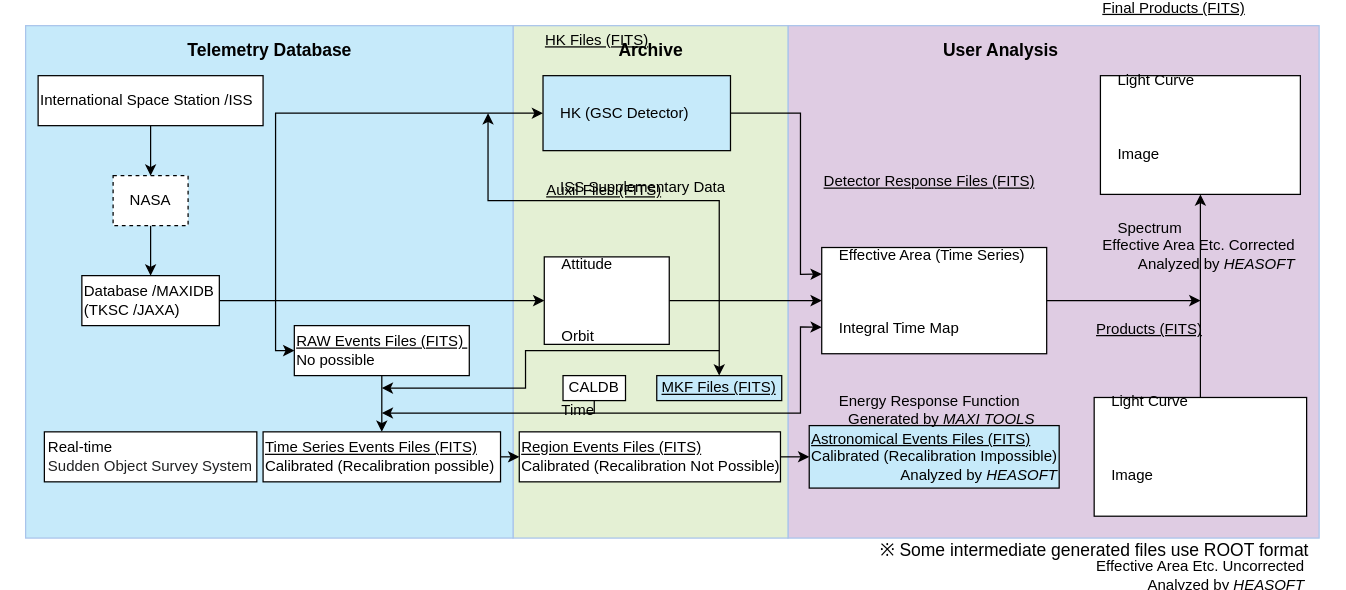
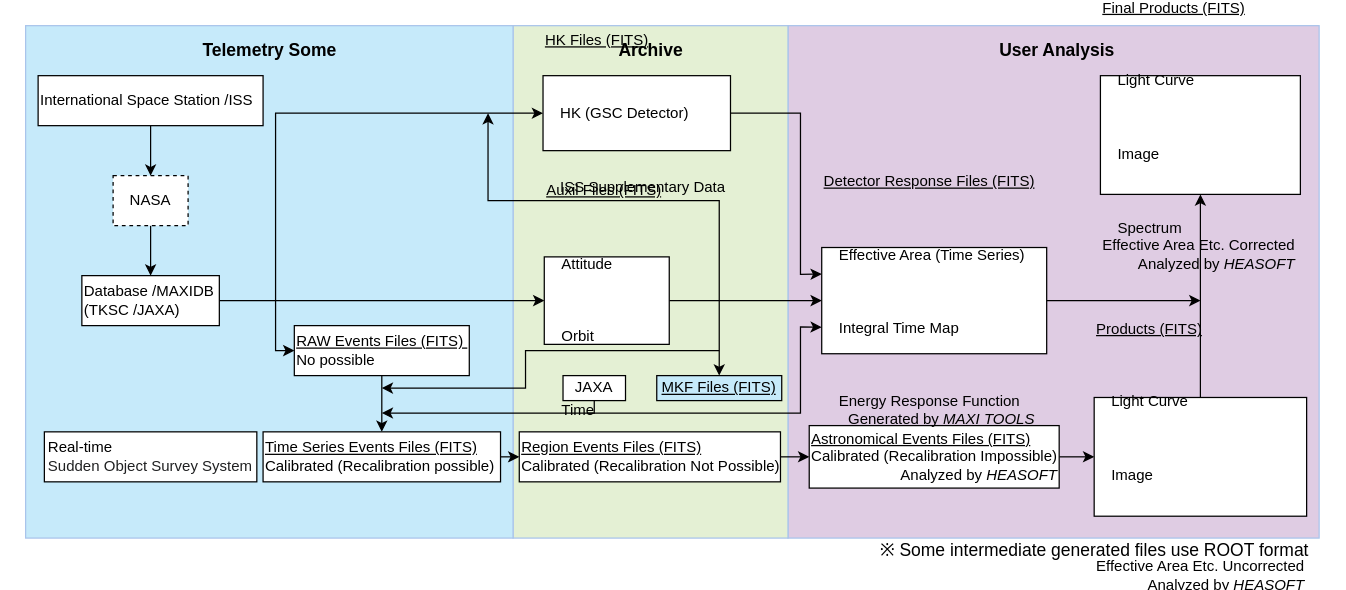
- <mxCell id="38" value="&lt;b&gt;&lt;font style=&quot;font-size: 14px&quot;&gt;Telemetry Database&lt;/font&gt;&lt;/b&gt;" style="text;html=1;align=center;verticalAlign=middle;resizable=0;points=[];autosize=1;" parent="1" vertex="1"><mxGeometry x="140" y="30" width="150" height="20" as="geometry" /></mxCell>
+ <mxCell id="38" value="&lt;b&gt;&lt;font style=&quot;font-size: 14px&quot;&gt;Telemetry Some&lt;/font&gt;&lt;/b&gt;" style="text;html=1;align=center;verticalAlign=middle;resizable=0;points=[];autosize=1;" parent="1" vertex="1"><mxGeometry x="140" y="30" width="150" height="20" as="geometry" /></mxCell>
- <mxCell id="40" value="&lt;b&gt;&lt;font style=&quot;font-size: 14px&quot;&gt;User Analysis&lt;/font&gt;&lt;/b&gt;" style="text;html=1;align=center;verticalAlign=middle;resizable=0;points=[];autosize=1;" parent="1" vertex="1"><mxGeometry x="745" y="30" width="110" height="20" as="geometry" /></mxCell>
+ <mxCell id="40" value="&lt;b&gt;&lt;font style=&quot;font-size: 14px&quot;&gt;User Analysis&lt;/font&gt;&lt;/b&gt;" style="text;html=1;align=center;verticalAlign=middle;resizable=0;points=[];autosize=1;" parent="1" vertex="1"><mxGeometry x="790" y="30" width="110" height="20" as="geometry" /></mxCell>
- <mxCell id="17" value="&lt;u&gt;HK Files (FITS)&lt;/u&gt;&lt;br&gt;&lt;img src=&quot;https://en.wikipedia.org/api/rest_v1/media/math/render/svg/455831d58fa08f311b934d324adcff89a868b4e4&quot; class=&quot;mwe-math-fallback-image-inline&quot; alt=&quot;{\displaystyle \square }&quot; style=&quot;border: 0px ; vertical-align: -0.338ex ; display: inline-block ; font-family: sans-serif ; font-size: 12.7px ; background-color: rgb(255 , 255 , 255) ; width: 1.808ex ; height: 2.176ex&quot;&gt;HK (GSC Detector)&lt;br&gt;&lt;img src=&quot;https://en.wikipedia.org/api/rest_v1/media/math/render/svg/455831d58fa08f311b934d324adcff89a868b4e4&quot; class=&quot;mwe-math-fallback-image-inline&quot; alt=&quot;{\displaystyle \square }&quot; style=&quot;border: 0px ; vertical-align: -0.338ex ; display: inline-block ; font-family: sans-serif ; font-size: 12.7px ; background-color: rgb(255 , 255 , 255) ; width: 1.808ex ; height: 2.176ex&quot;&gt;ISS&amp;nbsp;Supplementary Data" style="rounded=0;whiteSpace=wrap;html=1;align=left;fillColor=#c6eafa;" parent="1" vertex="1"><mxGeometry x="434" y="60" width="150" height="60" as="geometry" /></mxCell>
+ <mxCell id="17" value="&lt;u&gt;HK Files (FITS)&lt;/u&gt;&lt;br&gt;&lt;img src=&quot;https://en.wikipedia.org/api/rest_v1/media/math/render/svg/455831d58fa08f311b934d324adcff89a868b4e4&quot; class=&quot;mwe-math-fallback-image-inline&quot; alt=&quot;{\displaystyle \square }&quot; style=&quot;border: 0px ; vertical-align: -0.338ex ; display: inline-block ; font-family: sans-serif ; font-size: 12.7px ; background-color: rgb(255 , 255 , 255) ; width: 1.808ex ; height: 2.176ex&quot;&gt;HK (GSC Detector)&lt;br&gt;&lt;img src=&quot;https://en.wikipedia.org/api/rest_v1/media/math/render/svg/455831d58fa08f311b934d324adcff89a868b4e4&quot; class=&quot;mwe-math-fallback-image-inline&quot; alt=&quot;{\displaystyle \square }&quot; style=&quot;border: 0px ; vertical-align: -0.338ex ; display: inline-block ; font-family: sans-serif ; font-size: 12.7px ; background-color: rgb(255 , 255 , 255) ; width: 1.808ex ; height: 2.176ex&quot;&gt;ISS&amp;nbsp;Supplementary Data" style="rounded=0;whiteSpace=wrap;html=1;align=left;" parent="1" vertex="1"><mxGeometry x="434" y="60" width="150" height="60" as="geometry" /></mxCell>
- <mxCell id="20" value="CALDB" style="rounded=0;whiteSpace=wrap;html=1;" parent="1" vertex="1"><mxGeometry x="450" y="300" width="50" height="20" as="geometry" /></mxCell>
+ <mxCell id="20" value="JAXA" style="rounded=0;whiteSpace=wrap;html=1;" parent="1" vertex="1"><mxGeometry x="450" y="300" width="50" height="20" as="geometry" /></mxCell>
- <mxCell id="25" value="&lt;u&gt;Astronomical Events Files (FITS)&lt;/u&gt;&lt;br&gt;Calibrated (Recalibration Impossible)&lt;br&gt;&lt;div style=&quot;text-align: right&quot;&gt;&lt;span&gt;Analyzed by &lt;i&gt;HEASOFT&lt;/i&gt;&lt;/span&gt;&lt;/div&gt;" style="rounded=0;whiteSpace=wrap;html=1;align=left;fillColor=#c6eafa;" parent="1" vertex="1"><mxGeometry x="647" y="340" width="200" height="50" as="geometry" /></mxCell>
+ <mxCell id="25" value="&lt;u&gt;Astronomical Events Files (FITS)&lt;/u&gt;&lt;br&gt;Calibrated (Recalibration Impossible)&lt;br&gt;&lt;div style=&quot;text-align: right&quot;&gt;&lt;span&gt;Analyzed by &lt;i&gt;HEASOFT&lt;/i&gt;&lt;/span&gt;&lt;/div&gt;" style="rounded=0;whiteSpace=wrap;html=1;align=left;" parent="1" vertex="1"><mxGeometry x="647" y="340" width="200" height="50" as="geometry" /></mxCell>
+ <mxCell id="24" value="" style="edgeStyle=none;rounded=0;orthogonalLoop=1;jettySize=auto;html=1;" parent="1" source="25" target="29" edge="1"><mxGeometry relative="1" as="geometry" /></mxCell>
